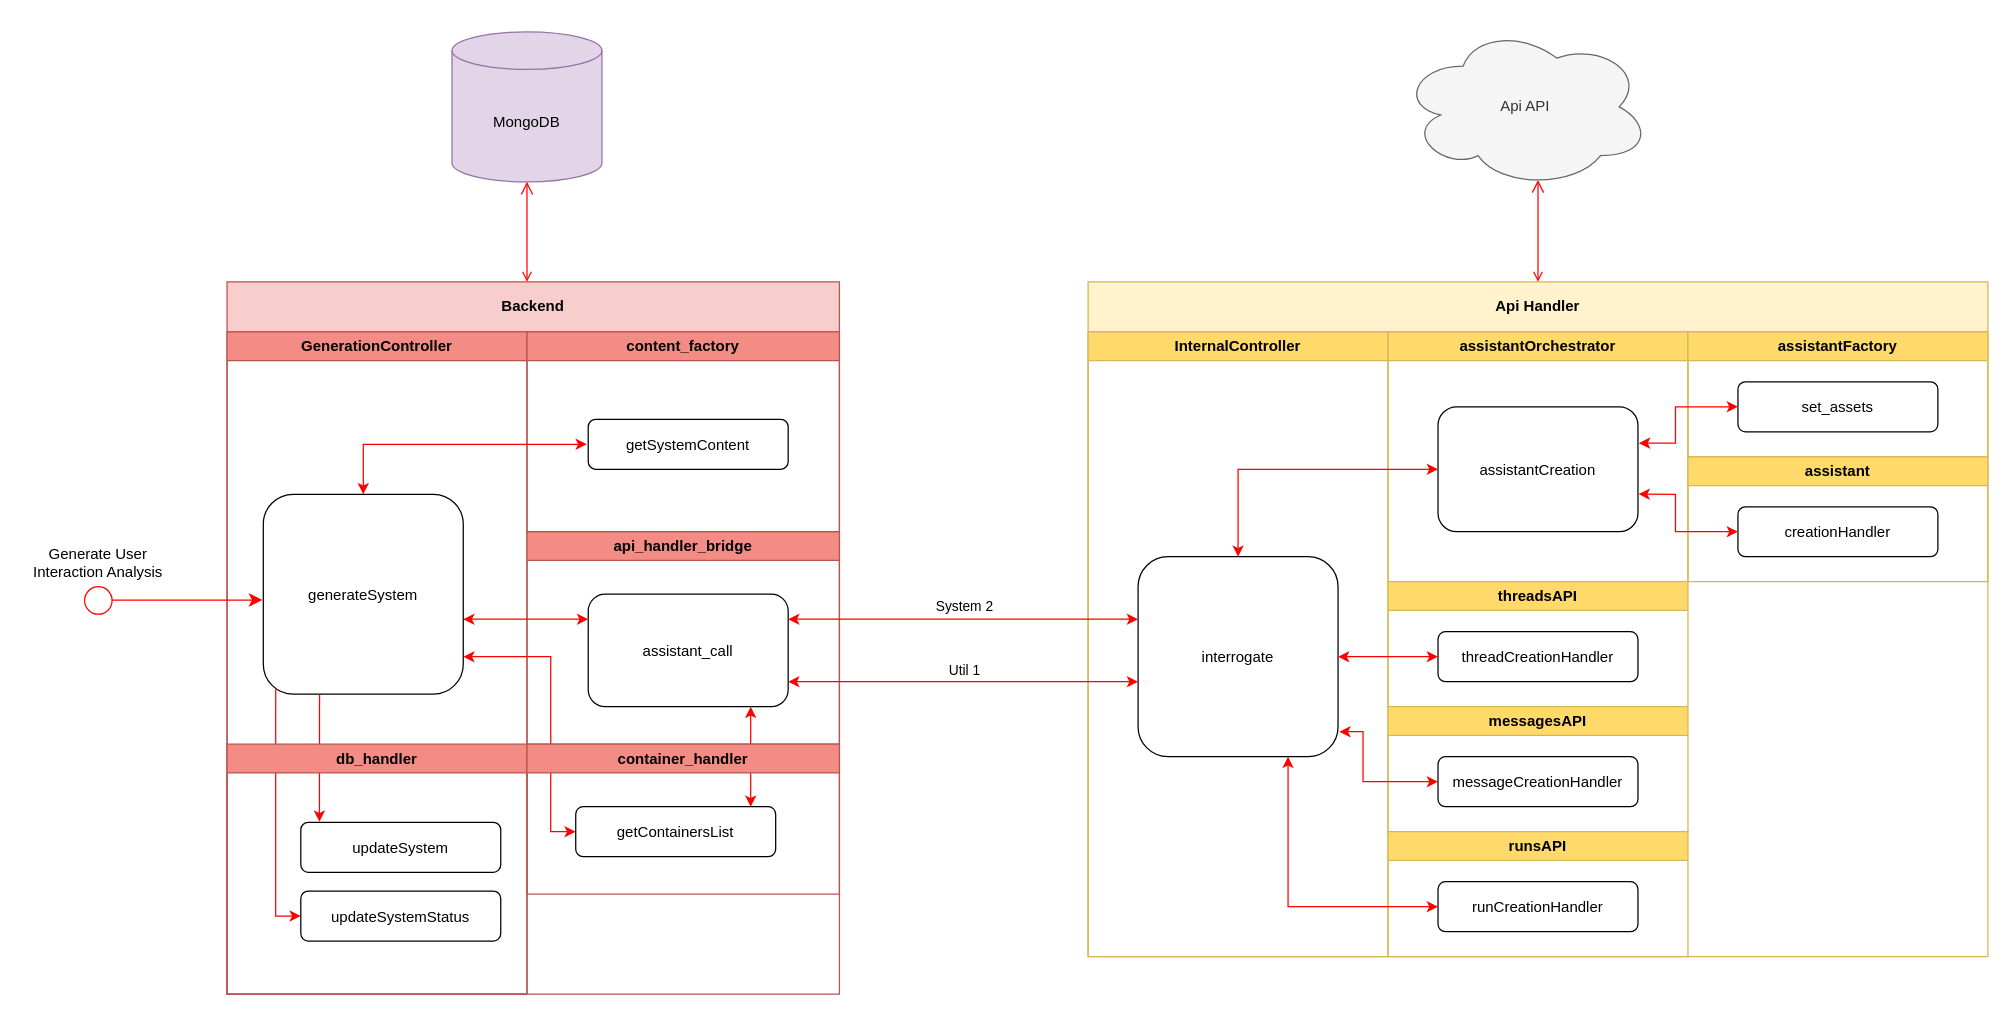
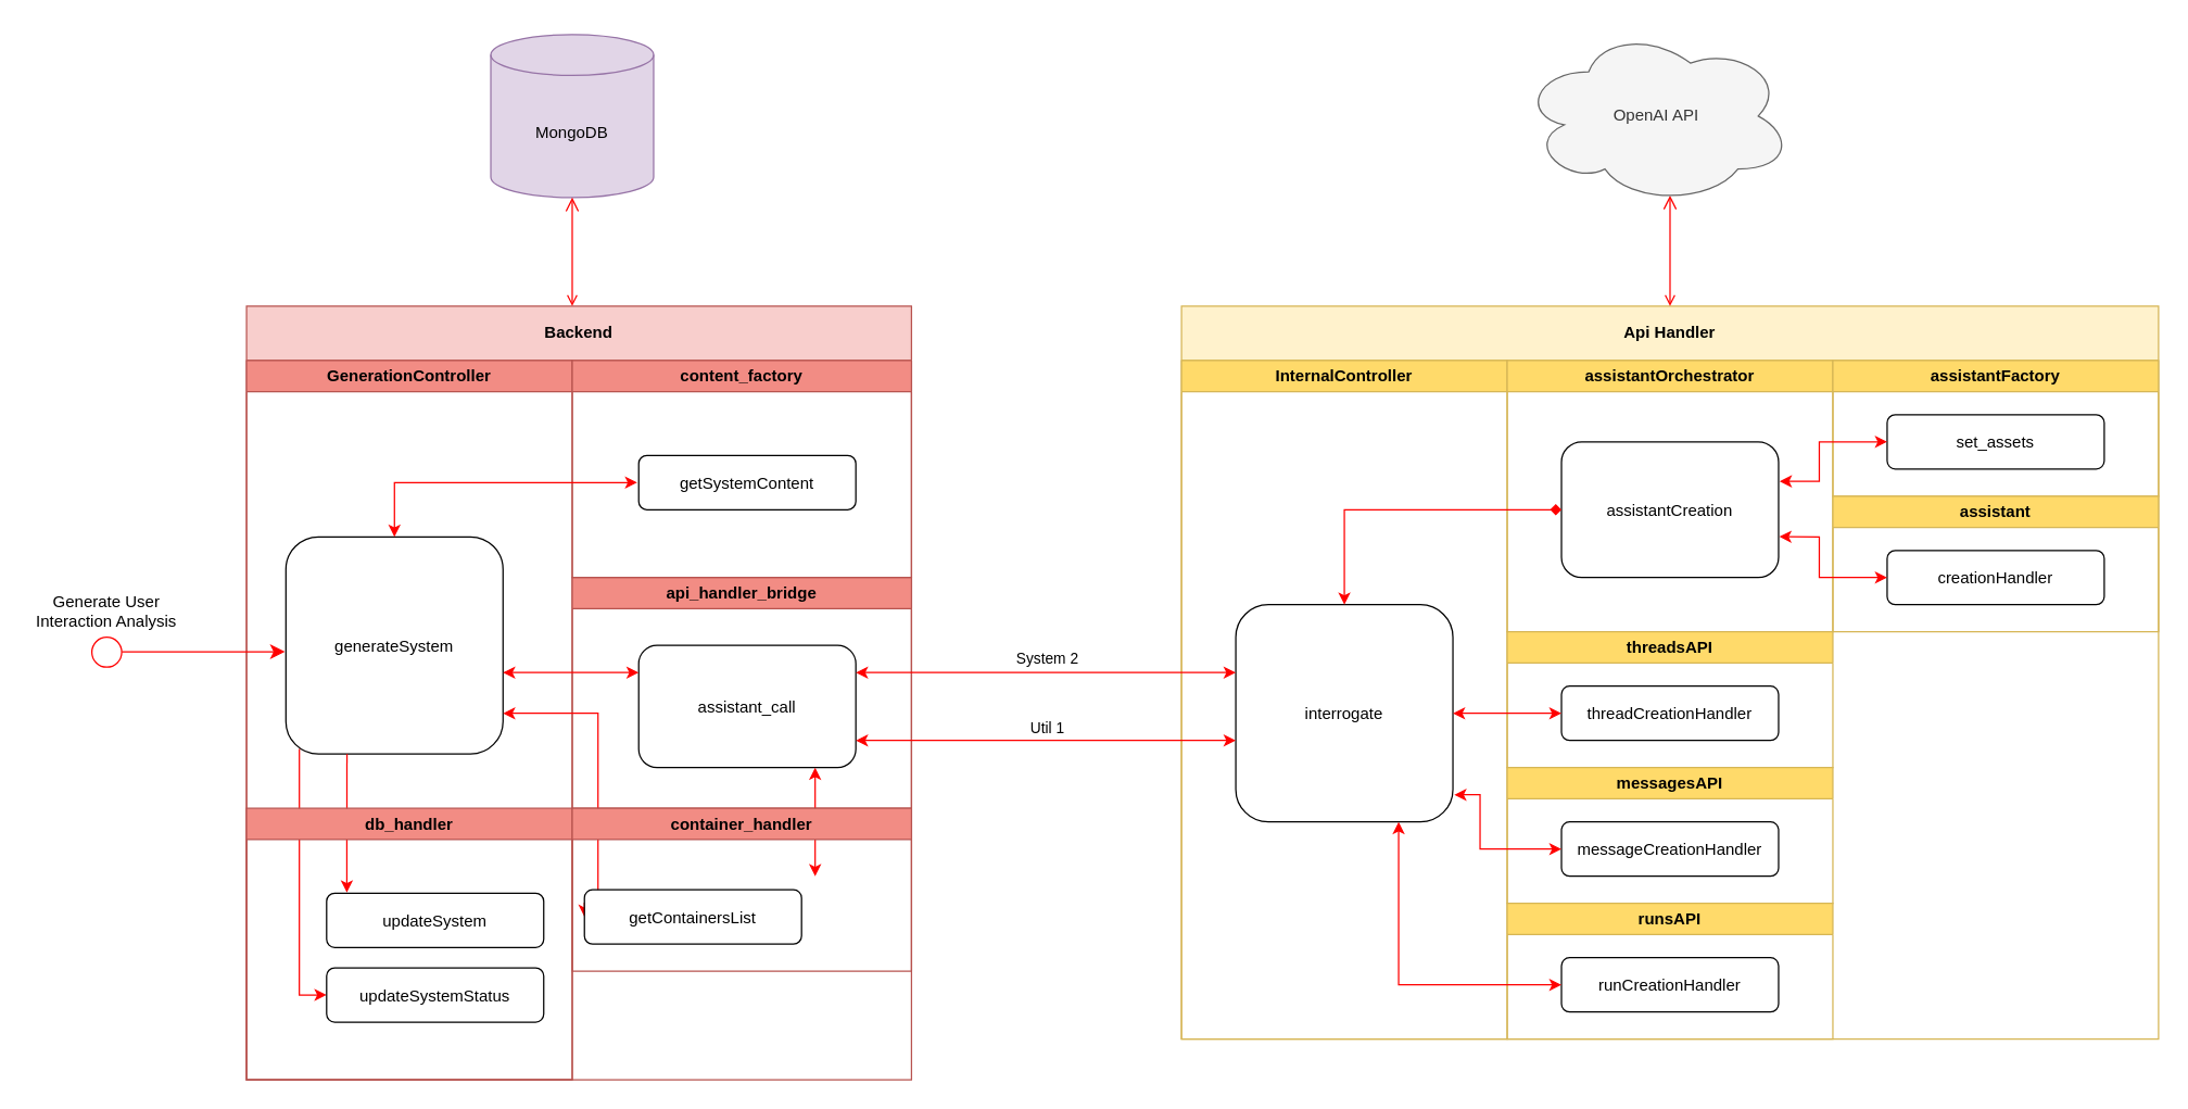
- <mxCell id="47" value="Api API" style="ellipse;shape=cloud;whiteSpace=wrap;html=1;fillColor=#f5f5f5;fontColor=#333333;strokeColor=#666666;" parent="1" vertex="1"><mxGeometry x="1120" y="20" width="200" height="130" as="geometry" /></mxCell>
+ <mxCell id="47" value="OpenAI API" style="ellipse;shape=cloud;whiteSpace=wrap;html=1;fillColor=#f5f5f5;fontColor=#333333;strokeColor=#666666;" parent="1" vertex="1"><mxGeometry x="1120" y="20" width="200" height="130" as="geometry" /></mxCell>
- <mxCell id="28" value="" style="edgeStyle=orthogonalEdgeStyle;rounded=0;orthogonalLoop=1;jettySize=auto;html=1;startArrow=classic;startFill=1;entryX=0;entryY=0.5;entryDx=0;entryDy=0;strokeColor=#ff0000;" parent="23" source="25" target="27" edge="1"><mxGeometry relative="1" as="geometry"><Array as="points"><mxPoint x="120" y="150" /></Array></mxGeometry></mxCell>
+ <mxCell id="28" value="" style="edgeStyle=orthogonalEdgeStyle;rounded=0;orthogonalLoop=1;jettySize=auto;html=1;startArrow=classic;startFill=1;entryX=0;entryY=0.5;entryDx=0;entryDy=0;strokeColor=#ff0000;endArrow=diamond;" parent="23" source="25" target="27" edge="1"><mxGeometry relative="1" as="geometry"><Array as="points"><mxPoint x="120" y="150" /></Array></mxGeometry></mxCell>
- <mxCell id="19" value="getContainersList" style="rounded=1;" parent="18" vertex="1"><mxGeometry x="39" y="50" width="160" height="40" as="geometry" /></mxCell>
+ <mxCell id="19" value="getContainersList" style="rounded=1;" parent="18" vertex="1"><mxGeometry x="9" y="60" width="160" height="40" as="geometry" /></mxCell>
